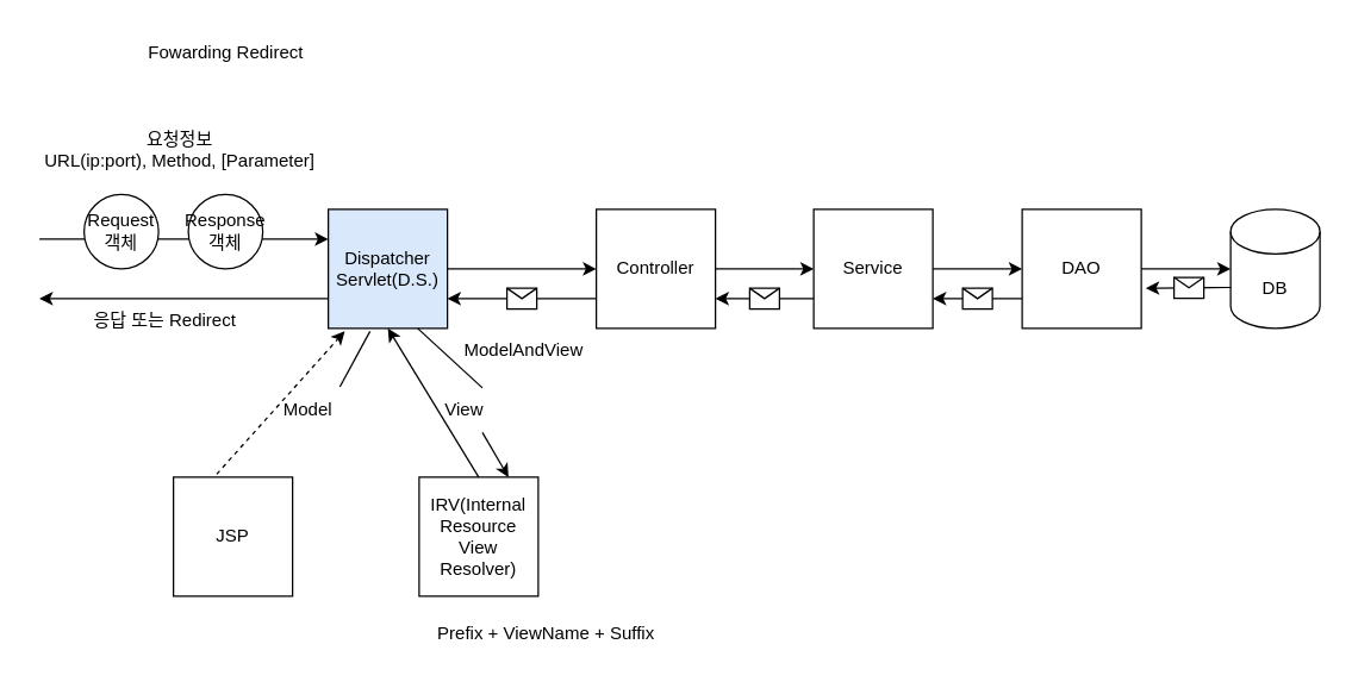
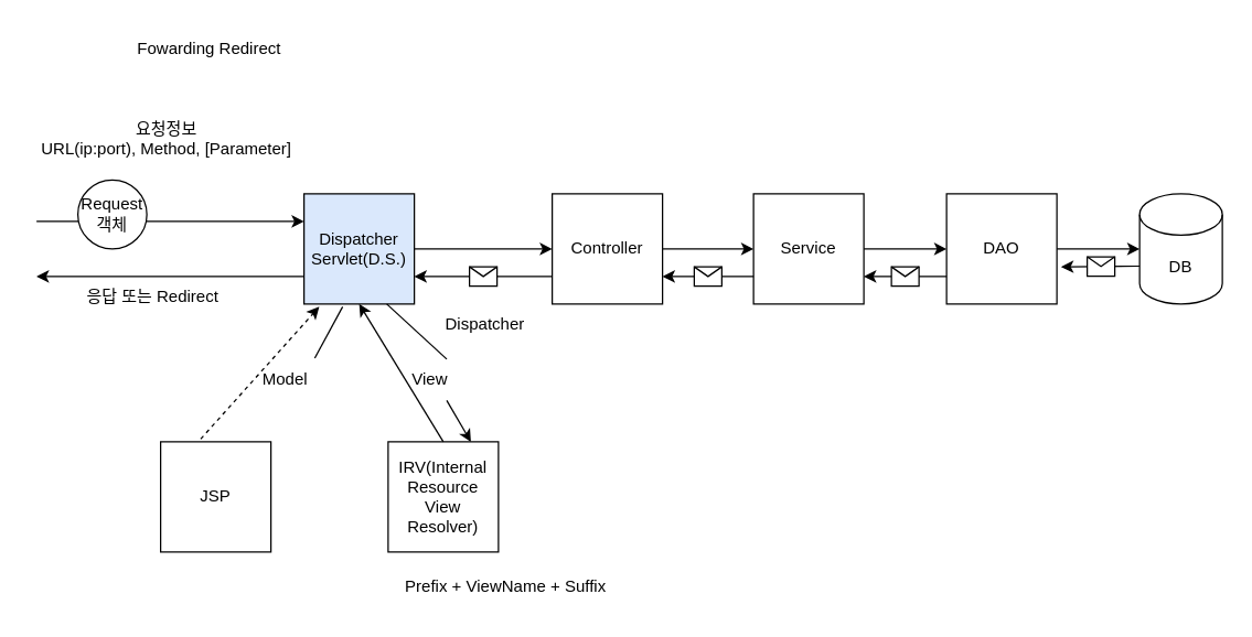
- <mxCell id="35" value="Response&lt;br&gt;객체" style="ellipse;whiteSpace=wrap;html=1;aspect=fixed;" vertex="1" parent="1"><mxGeometry x="126" y="130" width="50" height="50" as="geometry" /></mxCell>
- <mxCell id="22" value="ModelAndView" style="text;html=1;align=center;verticalAlign=middle;resizable=0;points=[];autosize=1;strokeColor=none;fillColor=none;" vertex="1" parent="1"><mxGeometry x="301" y="220" width="100" height="30" as="geometry" /></mxCell>
+ <mxCell id="22" value="Dispatcher" style="text;html=1;align=center;verticalAlign=middle;resizable=0;points=[];autosize=1;strokeColor=none;fillColor=none;" vertex="1" parent="1"><mxGeometry x="301" y="220" width="100" height="30" as="geometry" /></mxCell>
